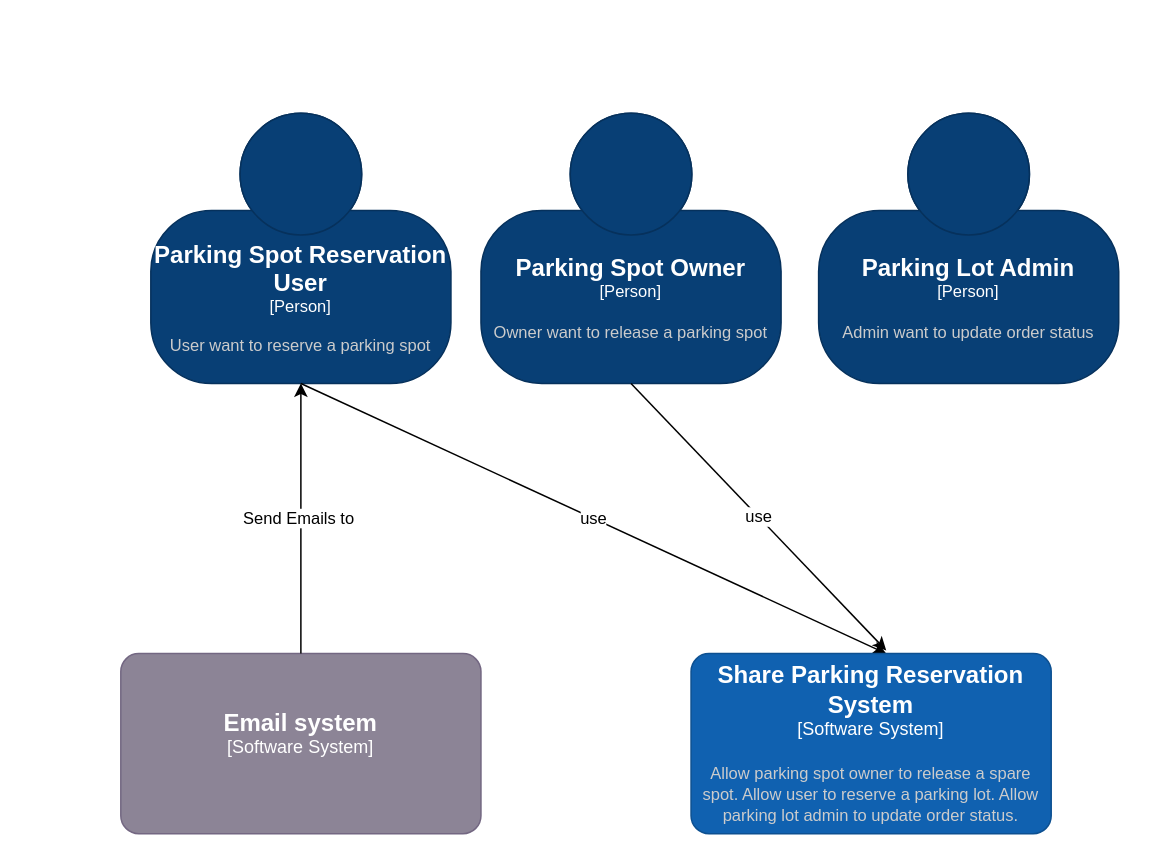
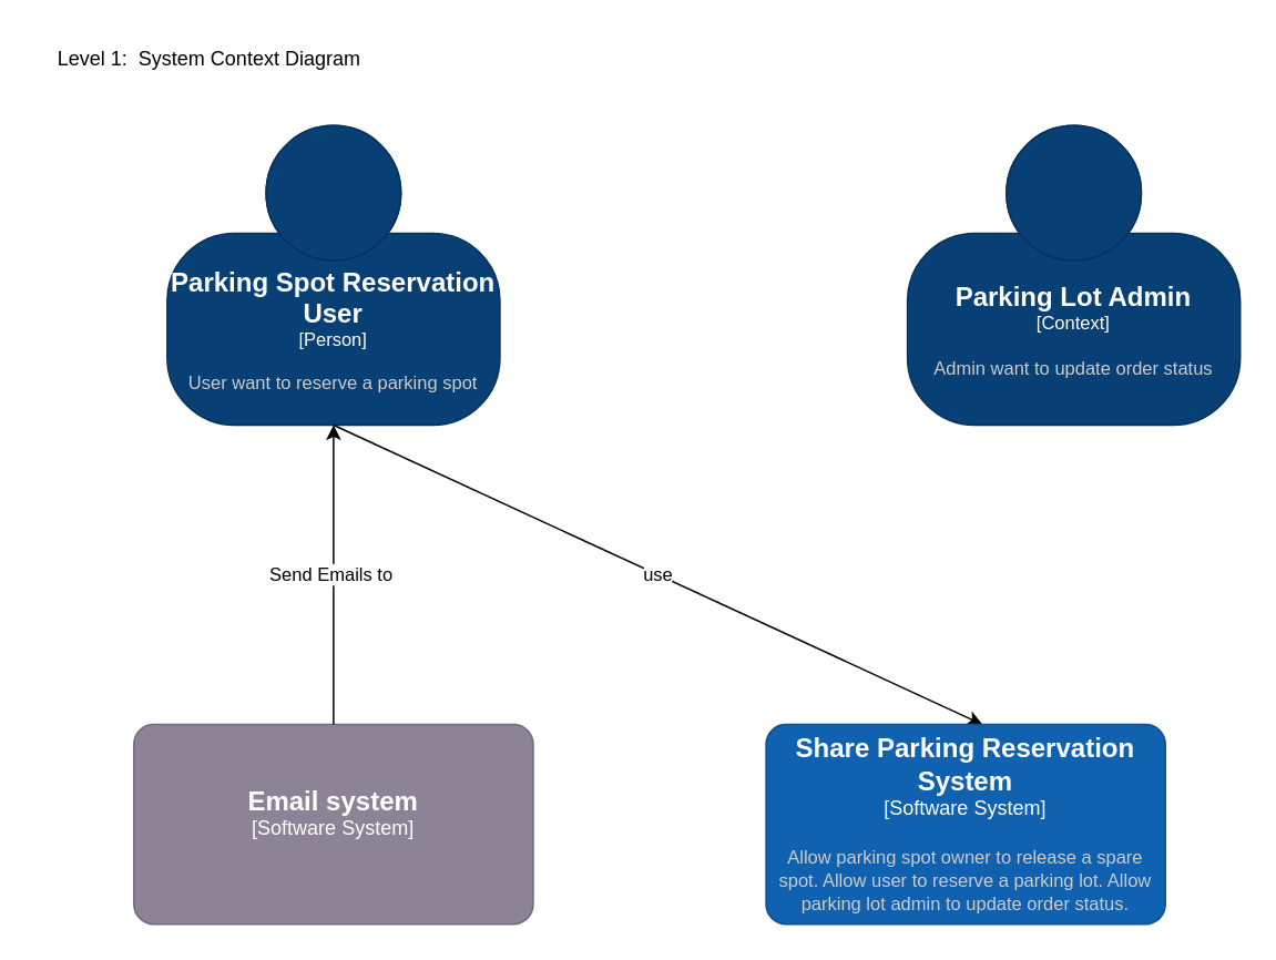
+ <mxCell id="2" value="Level 1:&amp;nbsp; System Context Diagram" style="text;html=1;align=center;verticalAlign=middle;resizable=0;points=[];autosize=1;strokeColor=none;fillColor=none;" parent="1" vertex="1"><mxGeometry x="20" y="20" width="210" height="30" as="geometry" /></mxCell>
- <mxCell id="4" value="&lt;font style=&quot;font-size: 16px&quot;&gt;&lt;b&gt;Parking Spot Owner&lt;/b&gt;&lt;/font&gt;&lt;div&gt;[Person]&lt;/div&gt;&lt;br&gt;&lt;div&gt;&lt;font style=&quot;font-size: 11px&quot;&gt;&lt;font color=&quot;#cccccc&quot;&gt;Owner want to release a parking spot&lt;/font&gt;&lt;/div&gt;" style="html=1;fontSize=11;dashed=0;whiteSpace=wrap;fillColor=#083F75;strokeColor=#06315C;fontColor=#ffffff;shape=mxgraph.c4.person2;align=center;metaEdit=1;points=[[0.5,0,0],[1,0.5,0],[1,0.75,0],[0.75,1,0],[0.5,1,0],[0.25,1,0],[0,0.75,0],[0,0.5,0]];resizable=0;" parent="1" vertex="1"><mxGeometry x="320" y="75" width="200" height="180" as="geometry" /></mxCell>
- <mxCell id="5" value="&lt;font style=&quot;font-size: 16px&quot;&gt;&lt;b&gt;Parking Lot Admin&lt;/b&gt;&lt;/font&gt;&lt;div&gt;[Person]&lt;/div&gt;&lt;br&gt;&lt;div&gt;&lt;font style=&quot;font-size: 11px&quot;&gt;&lt;font color=&quot;#cccccc&quot;&gt;Admin want to update order status&lt;/font&gt;&lt;/div&gt;" style="html=1;fontSize=11;dashed=0;whiteSpace=wrap;fillColor=#083F75;strokeColor=#06315C;fontColor=#ffffff;shape=mxgraph.c4.person2;align=center;metaEdit=1;points=[[0.5,0,0],[1,0.5,0],[1,0.75,0],[0.75,1,0],[0.5,1,0],[0.25,1,0],[0,0.75,0],[0,0.5,0]];resizable=0;" parent="1" vertex="1"><mxGeometry x="545" y="75" width="200" height="180" as="geometry" /></mxCell>
+ <mxCell id="5" value="&lt;font style=&quot;font-size: 16px&quot;&gt;&lt;b&gt;Parking Lot Admin&lt;/b&gt;&lt;/font&gt;&lt;div&gt;[Context]&lt;/div&gt;&lt;br&gt;&lt;div&gt;&lt;font style=&quot;font-size: 11px&quot;&gt;&lt;font color=&quot;#cccccc&quot;&gt;Admin want to update order status&lt;/font&gt;&lt;/div&gt;" style="html=1;fontSize=11;dashed=0;whiteSpace=wrap;fillColor=#083F75;strokeColor=#06315C;fontColor=#ffffff;shape=mxgraph.c4.person2;align=center;metaEdit=1;points=[[0.5,0,0],[1,0.5,0],[1,0.75,0],[0.75,1,0],[0.5,1,0],[0.25,1,0],[0,0.75,0],[0,0.5,0]];resizable=0;" parent="1" vertex="1"><mxGeometry x="545" y="75" width="200" height="180" as="geometry" /></mxCell>
- <mxCell id="8" value="use" style="edgeStyle=none;orthogonalLoop=1;jettySize=auto;html=1;rounded=0;exitX=0.5;exitY=1;exitDx=0;exitDy=0;exitPerimeter=0;entryX=0.542;entryY=-0.017;entryDx=0;entryDy=0;entryPerimeter=0;" parent="1" source="4" target="7" edge="1"><mxGeometry width="80" relative="1" as="geometry"><mxPoint x="175" y="265" as="sourcePoint" /><mxPoint x="395.08" y="405" as="targetPoint" /><Array as="points" /></mxGeometry></mxCell>
